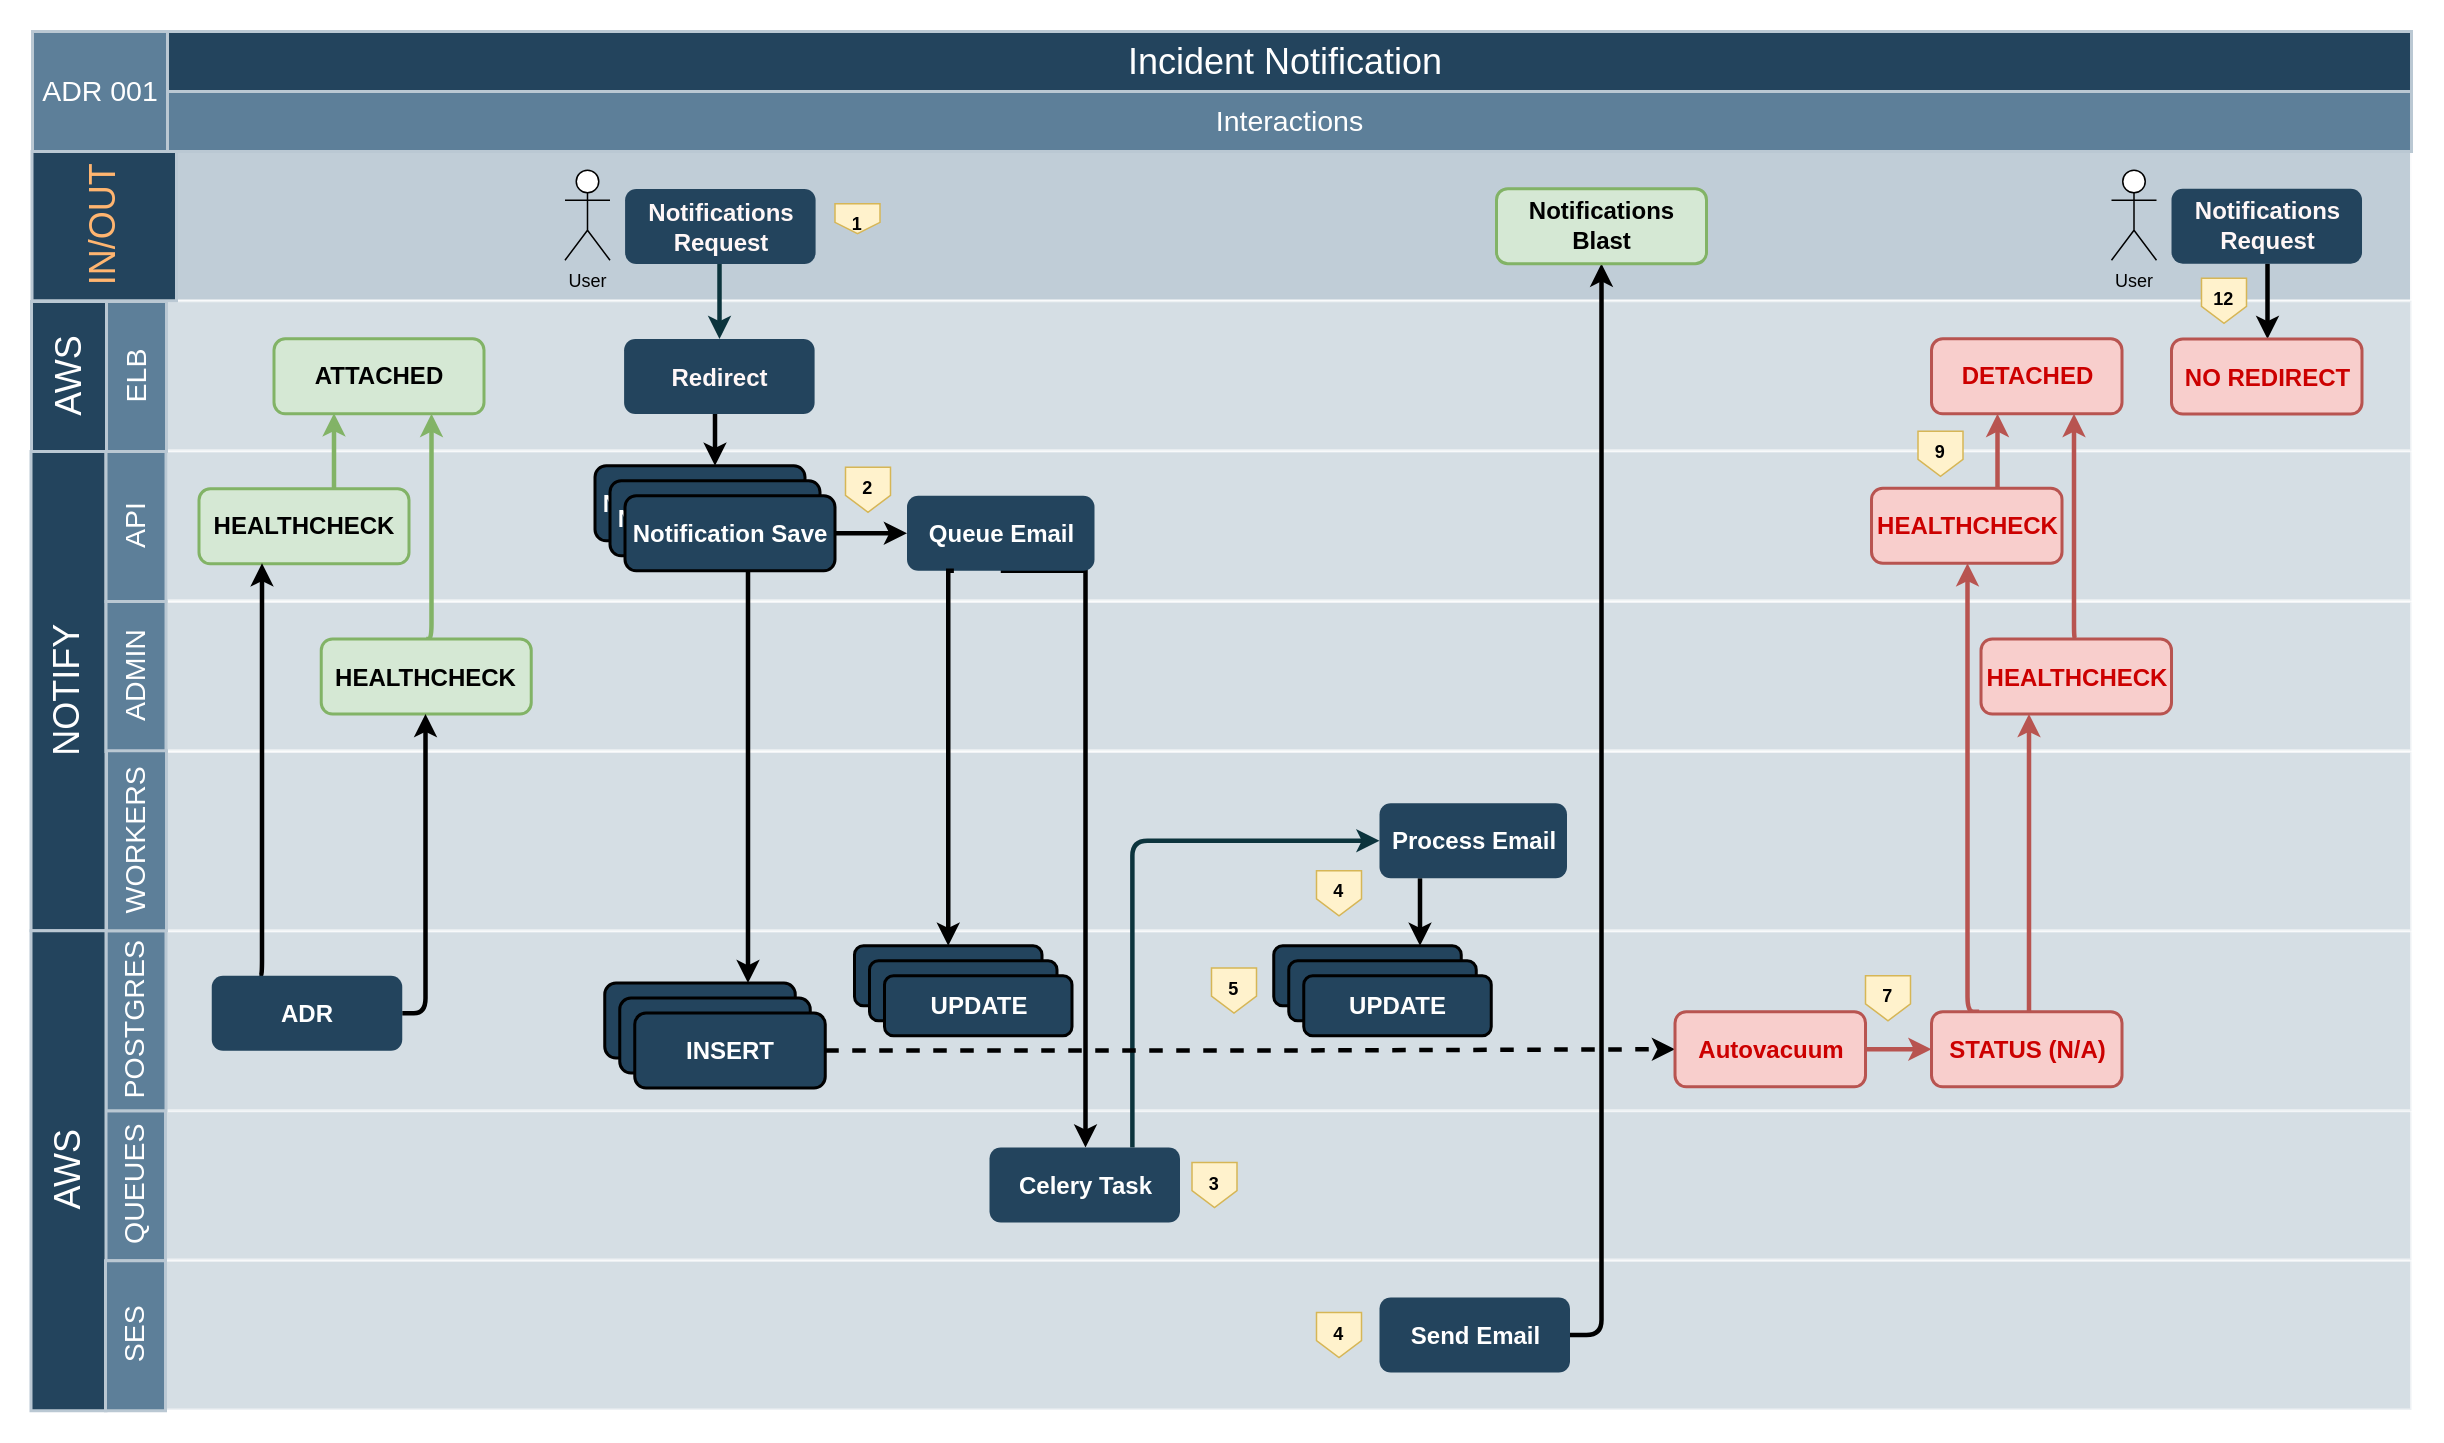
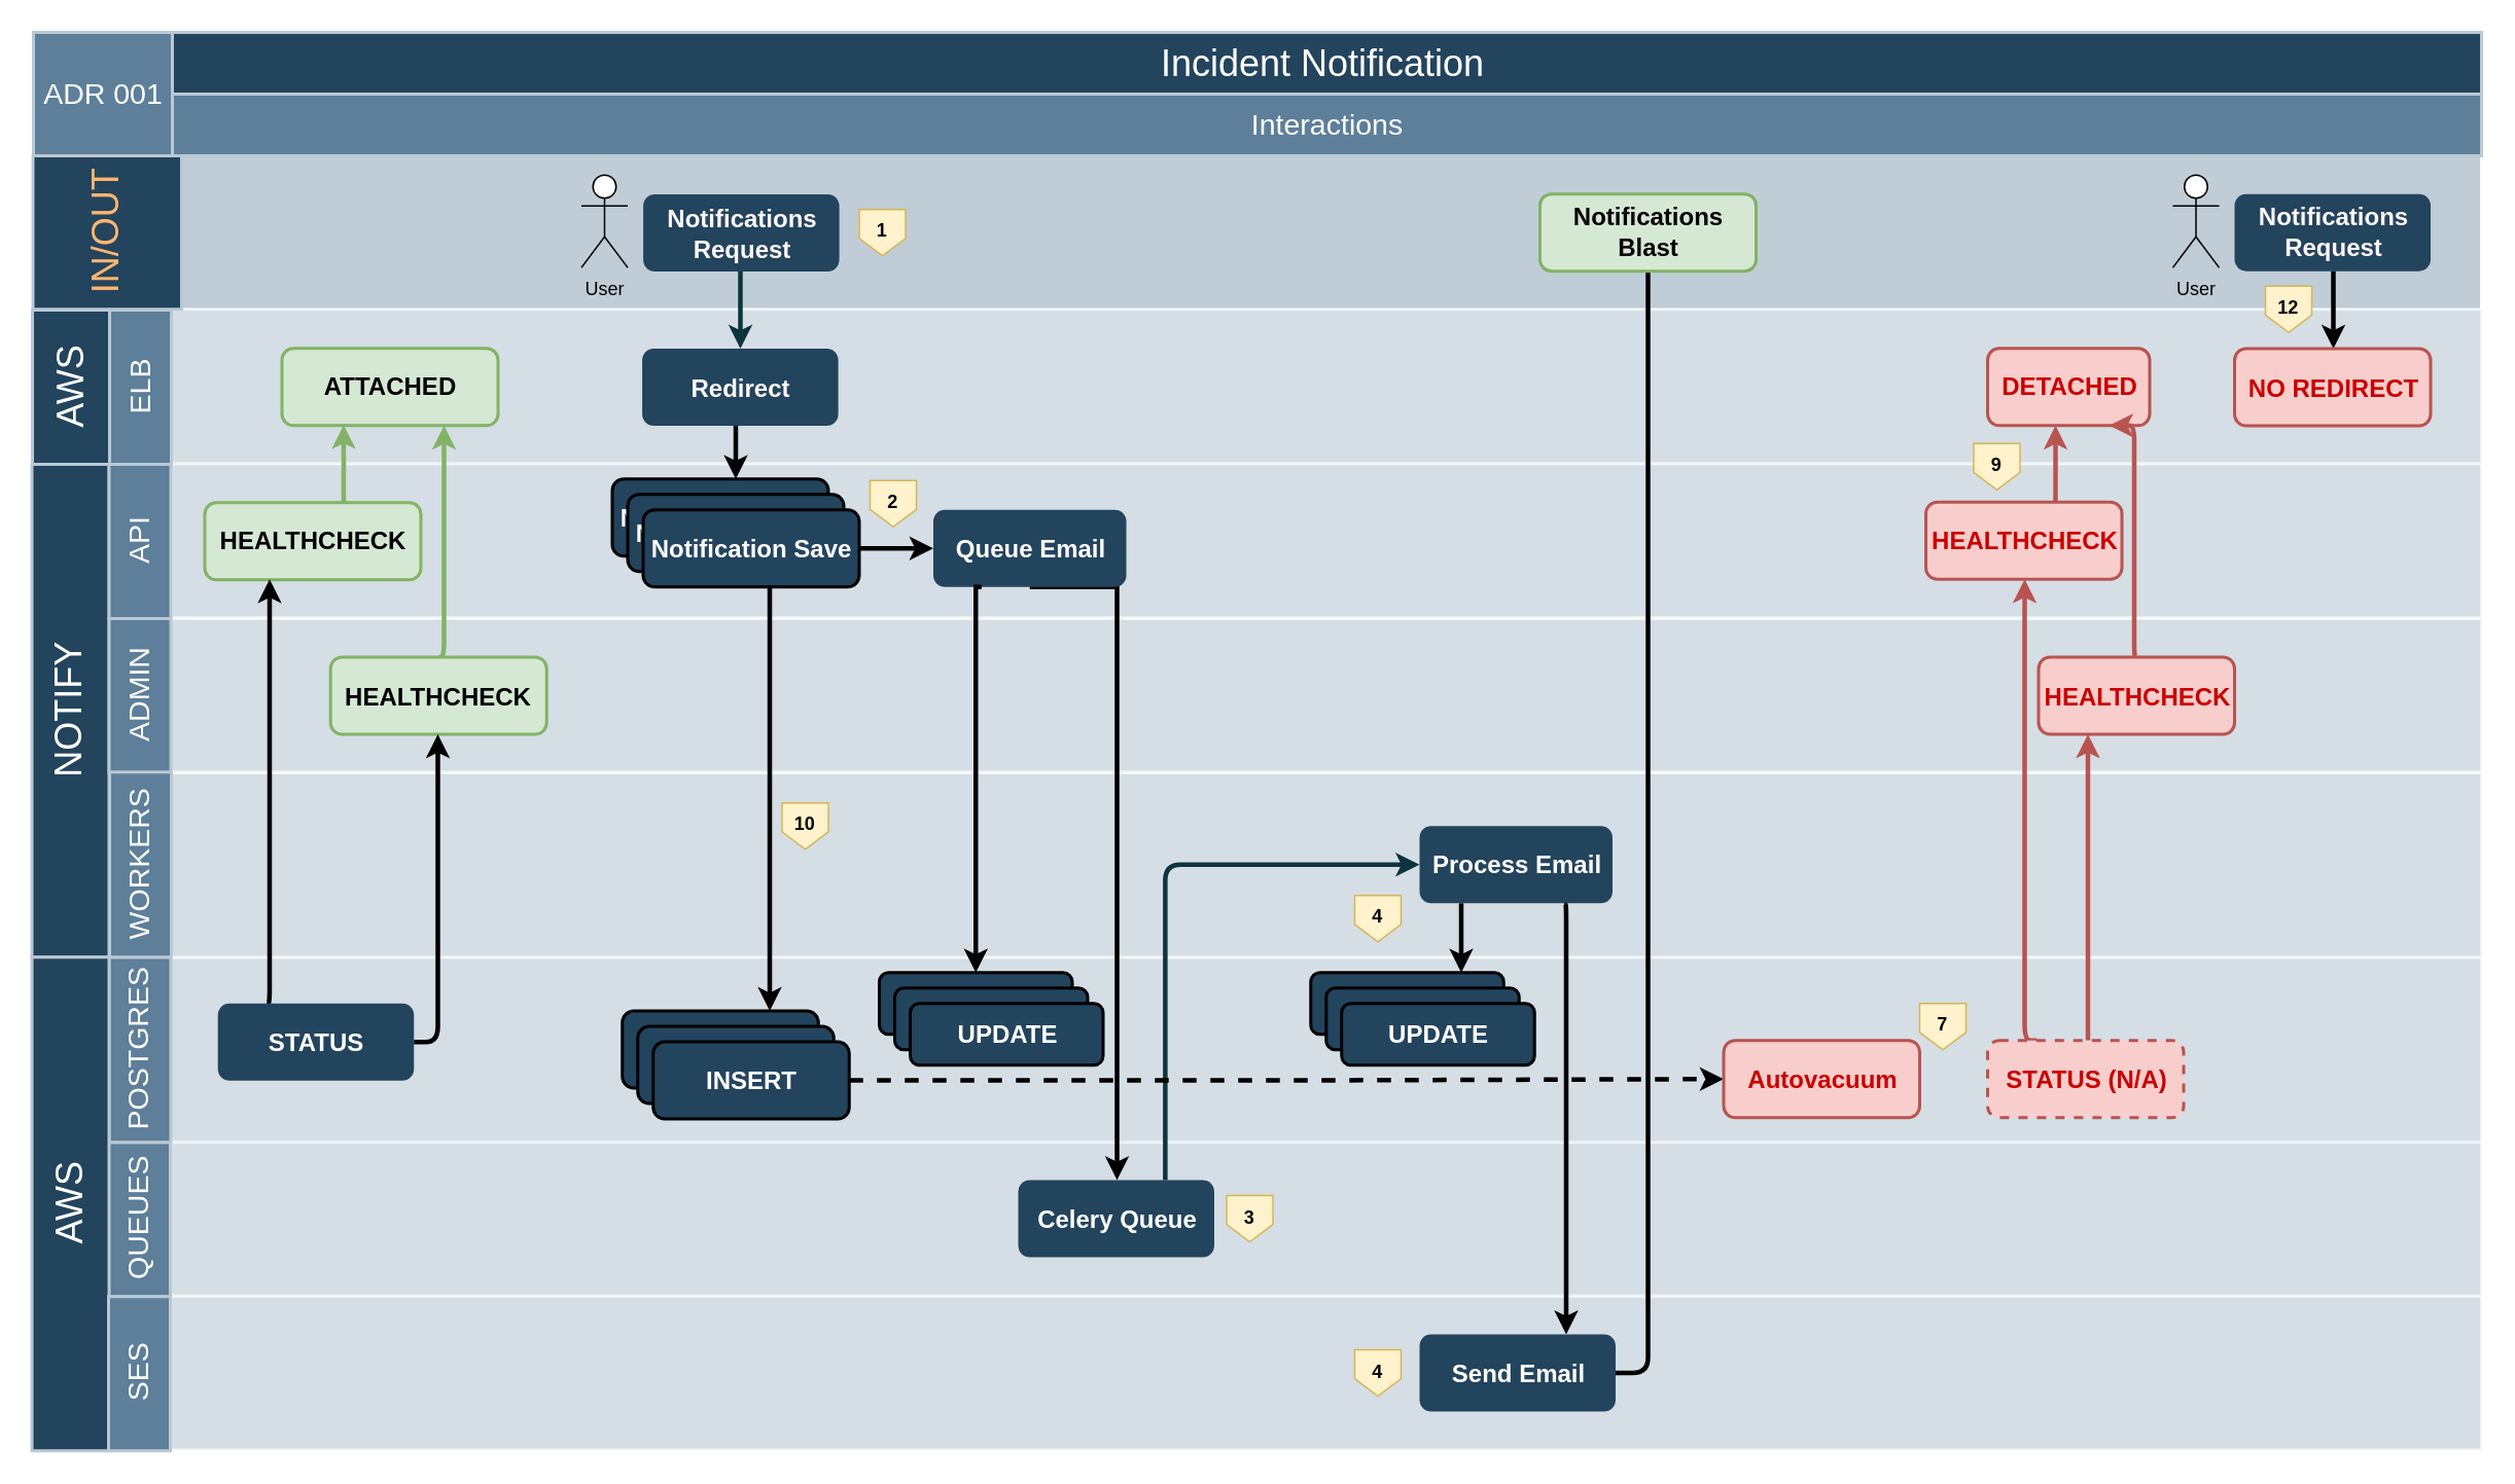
- <mxCell id="79" value="&lt;span&gt;1&lt;/span&gt;" style="shape=offPageConnector;whiteSpace=wrap;html=1;strokeColor=#d6b656;verticalAlign=top;fontStyle=1;fillColor=#fff2cc;" vertex="1" parent="1"><mxGeometry x="556" y="135.25" width="30" height="20" as="geometry" /></mxCell>
+ <mxCell id="79" value="&lt;span&gt;1&lt;/span&gt;" style="shape=offPageConnector;whiteSpace=wrap;html=1;strokeColor=#d6b656;verticalAlign=top;fontStyle=1;fillColor=#fff2cc;" vertex="1" parent="1"><mxGeometry x="556" y="135.25" width="30" height="30" as="geometry" /></mxCell>
- <mxCell id="10" value="" style="edgeStyle=elbowEdgeStyle;rounded=1;orthogonalLoop=1;jettySize=auto;html=1;strokeWidth=3;entryX=0.5;entryY=1;entryDx=0;entryDy=0;fontStyle=1" edge="1" parent="1" source="68" target="69"><mxGeometry relative="1" as="geometry"><mxPoint x="917.504" y="889.5" as="targetPoint" /><Array as="points"><mxPoint x="1067" y="530" /></Array></mxGeometry></mxCell>
+ <mxCell id="10" value="" style="edgeStyle=elbowEdgeStyle;rounded=1;orthogonalLoop=1;jettySize=auto;html=1;strokeWidth=3;entryX=0.5;entryY=1;entryDx=0;entryDy=0;fontStyle=1;endArrow=none;" edge="1" parent="1" source="68" target="69"><mxGeometry relative="1" as="geometry"><mxPoint x="917.504" y="889.5" as="targetPoint" /><Array as="points"><mxPoint x="1067" y="530" /></Array></mxGeometry></mxCell>
- <mxCell id="35" value="&lt;font style=&quot;font-size: 16px&quot; color=&quot;#cc0000&quot;&gt;&lt;b&gt;DETACHED&lt;/b&gt;&lt;/font&gt;" style="rounded=1;fillColor=#f8cecc;strokeColor=#b85450;strokeWidth=2;fontFamily=Helvetica;html=1;" vertex="1" parent="1"><mxGeometry x="1287.005" y="225.38" width="127" height="50" as="geometry" /></mxCell>
+ <mxCell id="35" value="&lt;font style=&quot;font-size: 16px&quot; color=&quot;#cc0000&quot;&gt;&lt;b&gt;DETACHED&lt;/b&gt;&lt;/font&gt;" style="rounded=1;fillColor=#f8cecc;strokeColor=#b85450;strokeWidth=2;fontFamily=Helvetica;html=1;" vertex="1" parent="1"><mxGeometry x="1287.005" y="225.38" width="105" height="50" as="geometry" /></mxCell>
+ <mxCell id="87" value="&lt;span&gt;10&lt;/span&gt;" style="shape=offPageConnector;whiteSpace=wrap;html=1;strokeColor=#d6b656;verticalAlign=top;fontStyle=1;fillColor=#fff2cc;" vertex="1" parent="1"><mxGeometry x="506" y="520" width="30" height="30" as="geometry" /></mxCell>
- <mxCell id="84" value="&lt;span&gt;5&lt;/span&gt;" style="shape=offPageConnector;whiteSpace=wrap;html=1;strokeColor=#d6b656;verticalAlign=top;fontStyle=1;fillColor=#fff2cc;" vertex="1" parent="1"><mxGeometry x="807" y="644.88" width="30" height="30" as="geometry" /></mxCell>
- <mxCell id="57" value="&lt;b&gt;&lt;font style=&quot;font-size: 16px&quot; color=&quot;#ffffff&quot;&gt;ADR&lt;/font&gt;&lt;/b&gt;" style="rounded=1;fillColor=#23445D;strokeColor=none;strokeWidth=2;fontFamily=Helvetica;html=1;gradientColor=none;" vertex="1" parent="1"><mxGeometry x="140.505" y="650" width="127" height="50" as="geometry" /></mxCell>
+ <mxCell id="57" value="&lt;b&gt;&lt;font style=&quot;font-size: 16px&quot; color=&quot;#ffffff&quot;&gt;STATUS&lt;/font&gt;&lt;/b&gt;" style="rounded=1;fillColor=#23445D;strokeColor=none;strokeWidth=2;fontFamily=Helvetica;html=1;gradientColor=none;" vertex="1" parent="1"><mxGeometry x="140.505" y="650" width="127" height="50" as="geometry" /></mxCell>
- <mxCell id="49" value="" style="edgeStyle=elbowEdgeStyle;rounded=1;orthogonalLoop=1;jettySize=auto;html=1;strokeWidth=3;fillColor=#f8cecc;strokeColor=#b85450;" edge="1" parent="1" source="50" target="60"><mxGeometry relative="1" as="geometry" /></mxCell>
- <mxCell id="60" value="&lt;b&gt;&lt;font style=&quot;font-size: 16px&quot; color=&quot;#cc0000&quot;&gt;STATUS (N/A)&lt;/font&gt;&lt;/b&gt;" style="rounded=1;fillColor=#f8cecc;strokeColor=#b85450;strokeWidth=2;fontFamily=Helvetica;html=1;" vertex="1" parent="1"><mxGeometry x="1287.005" y="674" width="127" height="50" as="geometry" /></mxCell>
+ <mxCell id="60" value="&lt;b&gt;&lt;font style=&quot;font-size: 16px&quot; color=&quot;#cc0000&quot;&gt;STATUS (N/A)&lt;/font&gt;&lt;/b&gt;" style="rounded=1;fillColor=#f8cecc;strokeColor=#b85450;strokeWidth=2;fontFamily=Helvetica;html=1;dashed=1;" vertex="1" parent="1"><mxGeometry x="1287.005" y="674" width="127" height="50" as="geometry" /></mxCell>
+ <mxCell id="23" value="" style="edgeStyle=elbowEdgeStyle;rounded=1;orthogonalLoop=1;jettySize=auto;html=1;strokeWidth=3;entryX=0.75;entryY=0;entryDx=0;entryDy=0;exitX=0.75;exitY=1;exitDx=0;exitDy=0;" edge="1" parent="1" source="25" target="68"><mxGeometry relative="1" as="geometry"><mxPoint x="823" y="830" as="targetPoint" /></mxGeometry></mxCell>
- <mxCell id="32" value="&lt;font style=&quot;font-size: 16px&quot; color=&quot;#ffffff&quot;&gt;&lt;b&gt;Celery Task&lt;/b&gt;&lt;/font&gt;" style="rounded=1;fillColor=#23445D;strokeColor=none;strokeWidth=2;fontFamily=Helvetica;html=1;gradientColor=none;" vertex="1" parent="1"><mxGeometry x="659.004" y="764.5" width="127" height="50" as="geometry" /></mxCell>
+ <mxCell id="32" value="&lt;font style=&quot;font-size: 16px&quot; color=&quot;#ffffff&quot;&gt;&lt;b&gt;Celery Queue&lt;/b&gt;&lt;/font&gt;" style="rounded=1;fillColor=#23445D;strokeColor=none;strokeWidth=2;fontFamily=Helvetica;html=1;gradientColor=none;" vertex="1" parent="1"><mxGeometry x="659.004" y="764.5" width="127" height="50" as="geometry" /></mxCell>
